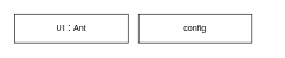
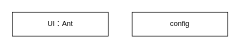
- <mxCell id="3" value="config" style="rounded=0;whiteSpace=wrap;html=1;" parent="1" vertex="1"><mxGeometry x="195" y="20" width="160" height="40" as="geometry" /></mxCell>
+ <mxCell id="3" value="config" style="rounded=0;whiteSpace=wrap;html=1;" parent="1" vertex="1"><mxGeometry x="220" y="20" width="160" height="40" as="geometry" /></mxCell>
